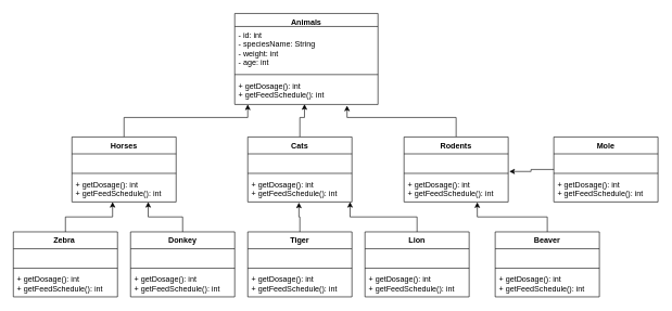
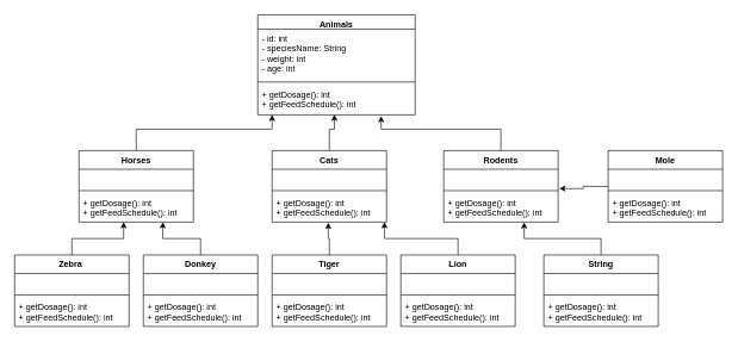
- <mxCell id="42" value="Beaver" style="swimlane;fontStyle=1;align=center;verticalAlign=top;childLayout=stackLayout;horizontal=1;startSize=26;horizontalStack=0;resizeParent=1;resizeParentMax=0;resizeLast=0;collapsible=1;marginBottom=0;" vertex="1" parent="1"><mxGeometry x="760" y="356" width="160" height="100" as="geometry" /></mxCell>
+ <mxCell id="42" value="String" style="swimlane;fontStyle=1;align=center;verticalAlign=top;childLayout=stackLayout;horizontal=1;startSize=26;horizontalStack=0;resizeParent=1;resizeParentMax=0;resizeLast=0;collapsible=1;marginBottom=0;" vertex="1" parent="1"><mxGeometry x="760" y="356" width="160" height="100" as="geometry" /></mxCell>
